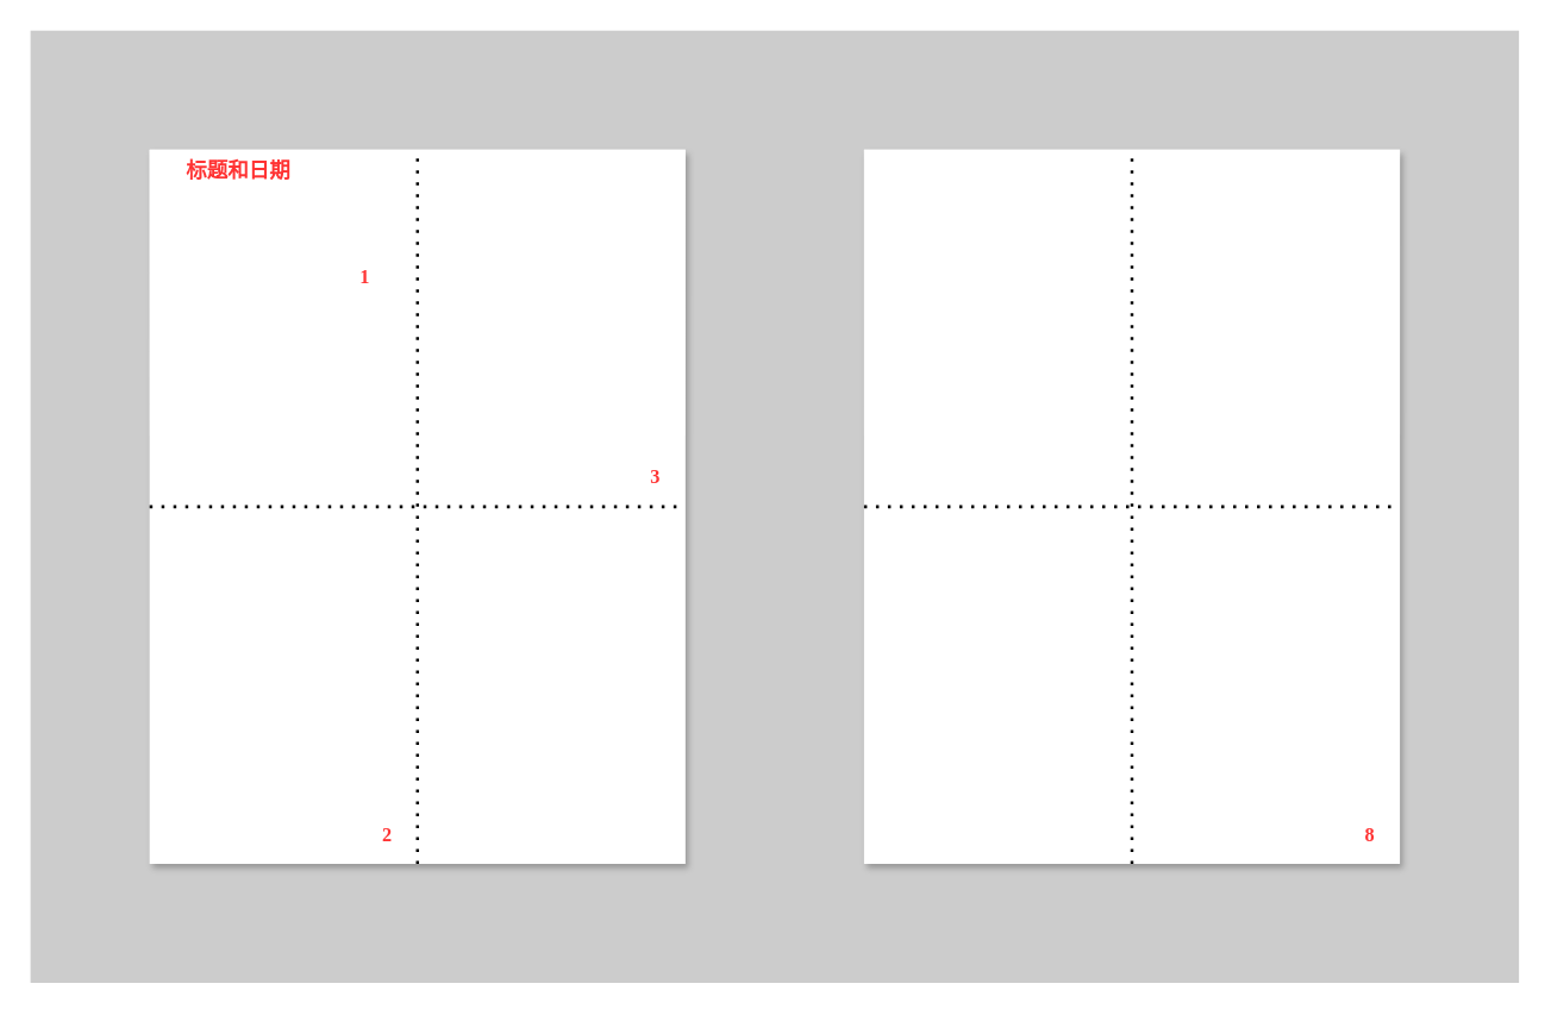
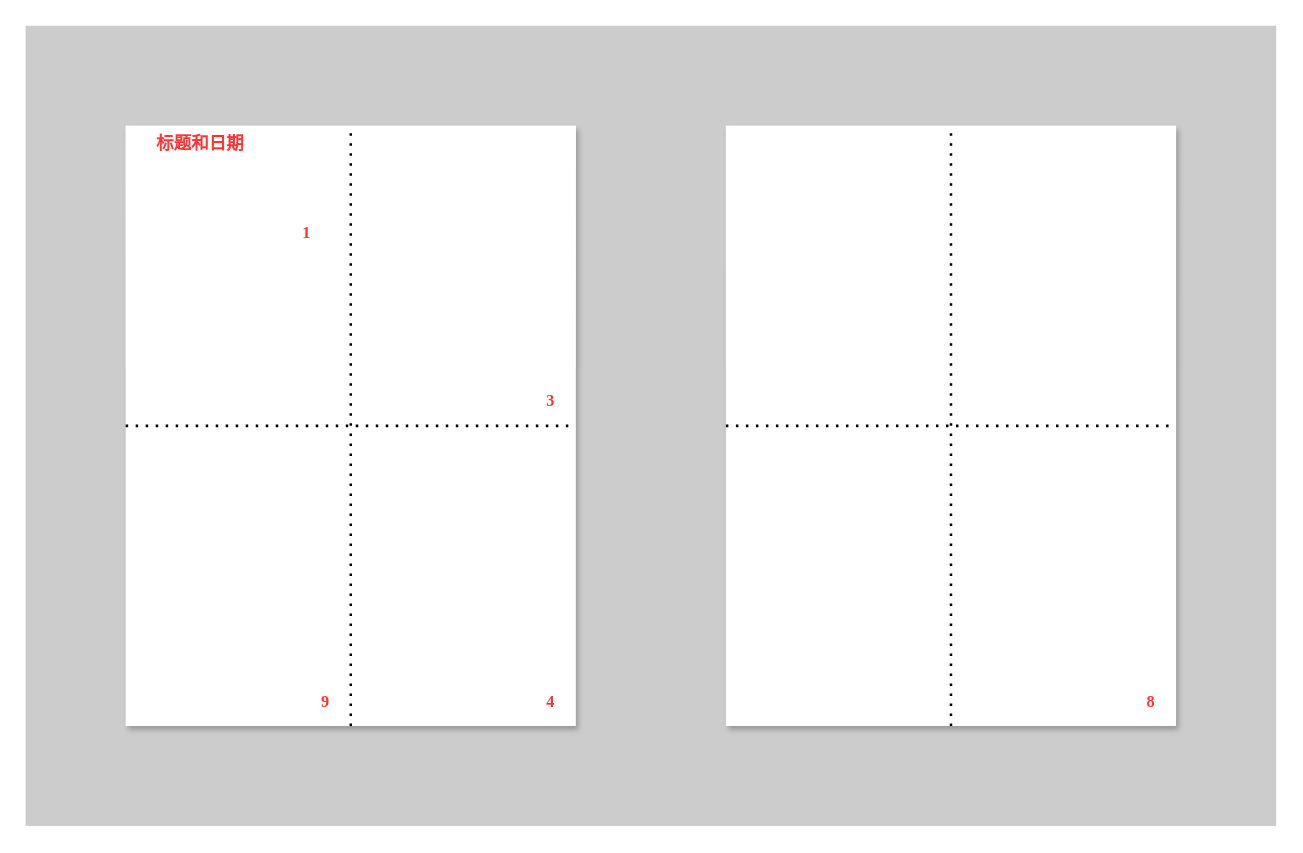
- <mxCell id="10" value="2" style="text;html=1;strokeColor=none;fillColor=none;align=center;verticalAlign=middle;whiteSpace=wrap;rounded=0;fontFamily=Times New Roman;fontSize=13;fontColor=#FF3333;fontStyle=1" vertex="1" parent="1"><mxGeometry x="240" y="540" width="40" height="40" as="geometry" /></mxCell>
+ <mxCell id="10" value="9" style="text;html=1;strokeColor=none;fillColor=none;align=center;verticalAlign=middle;whiteSpace=wrap;rounded=0;fontFamily=Times New Roman;fontSize=13;fontColor=#FF3333;fontStyle=1" vertex="1" parent="1"><mxGeometry x="240" y="540" width="40" height="40" as="geometry" /></mxCell>
+ <mxCell id="8" value="4" style="text;html=1;strokeColor=none;fillColor=none;align=center;verticalAlign=middle;whiteSpace=wrap;rounded=0;fontFamily=Times New Roman;fontSize=13;fontColor=#FF3333;fontStyle=1" vertex="1" parent="1"><mxGeometry x="420" y="540" width="40" height="40" as="geometry" /></mxCell>
